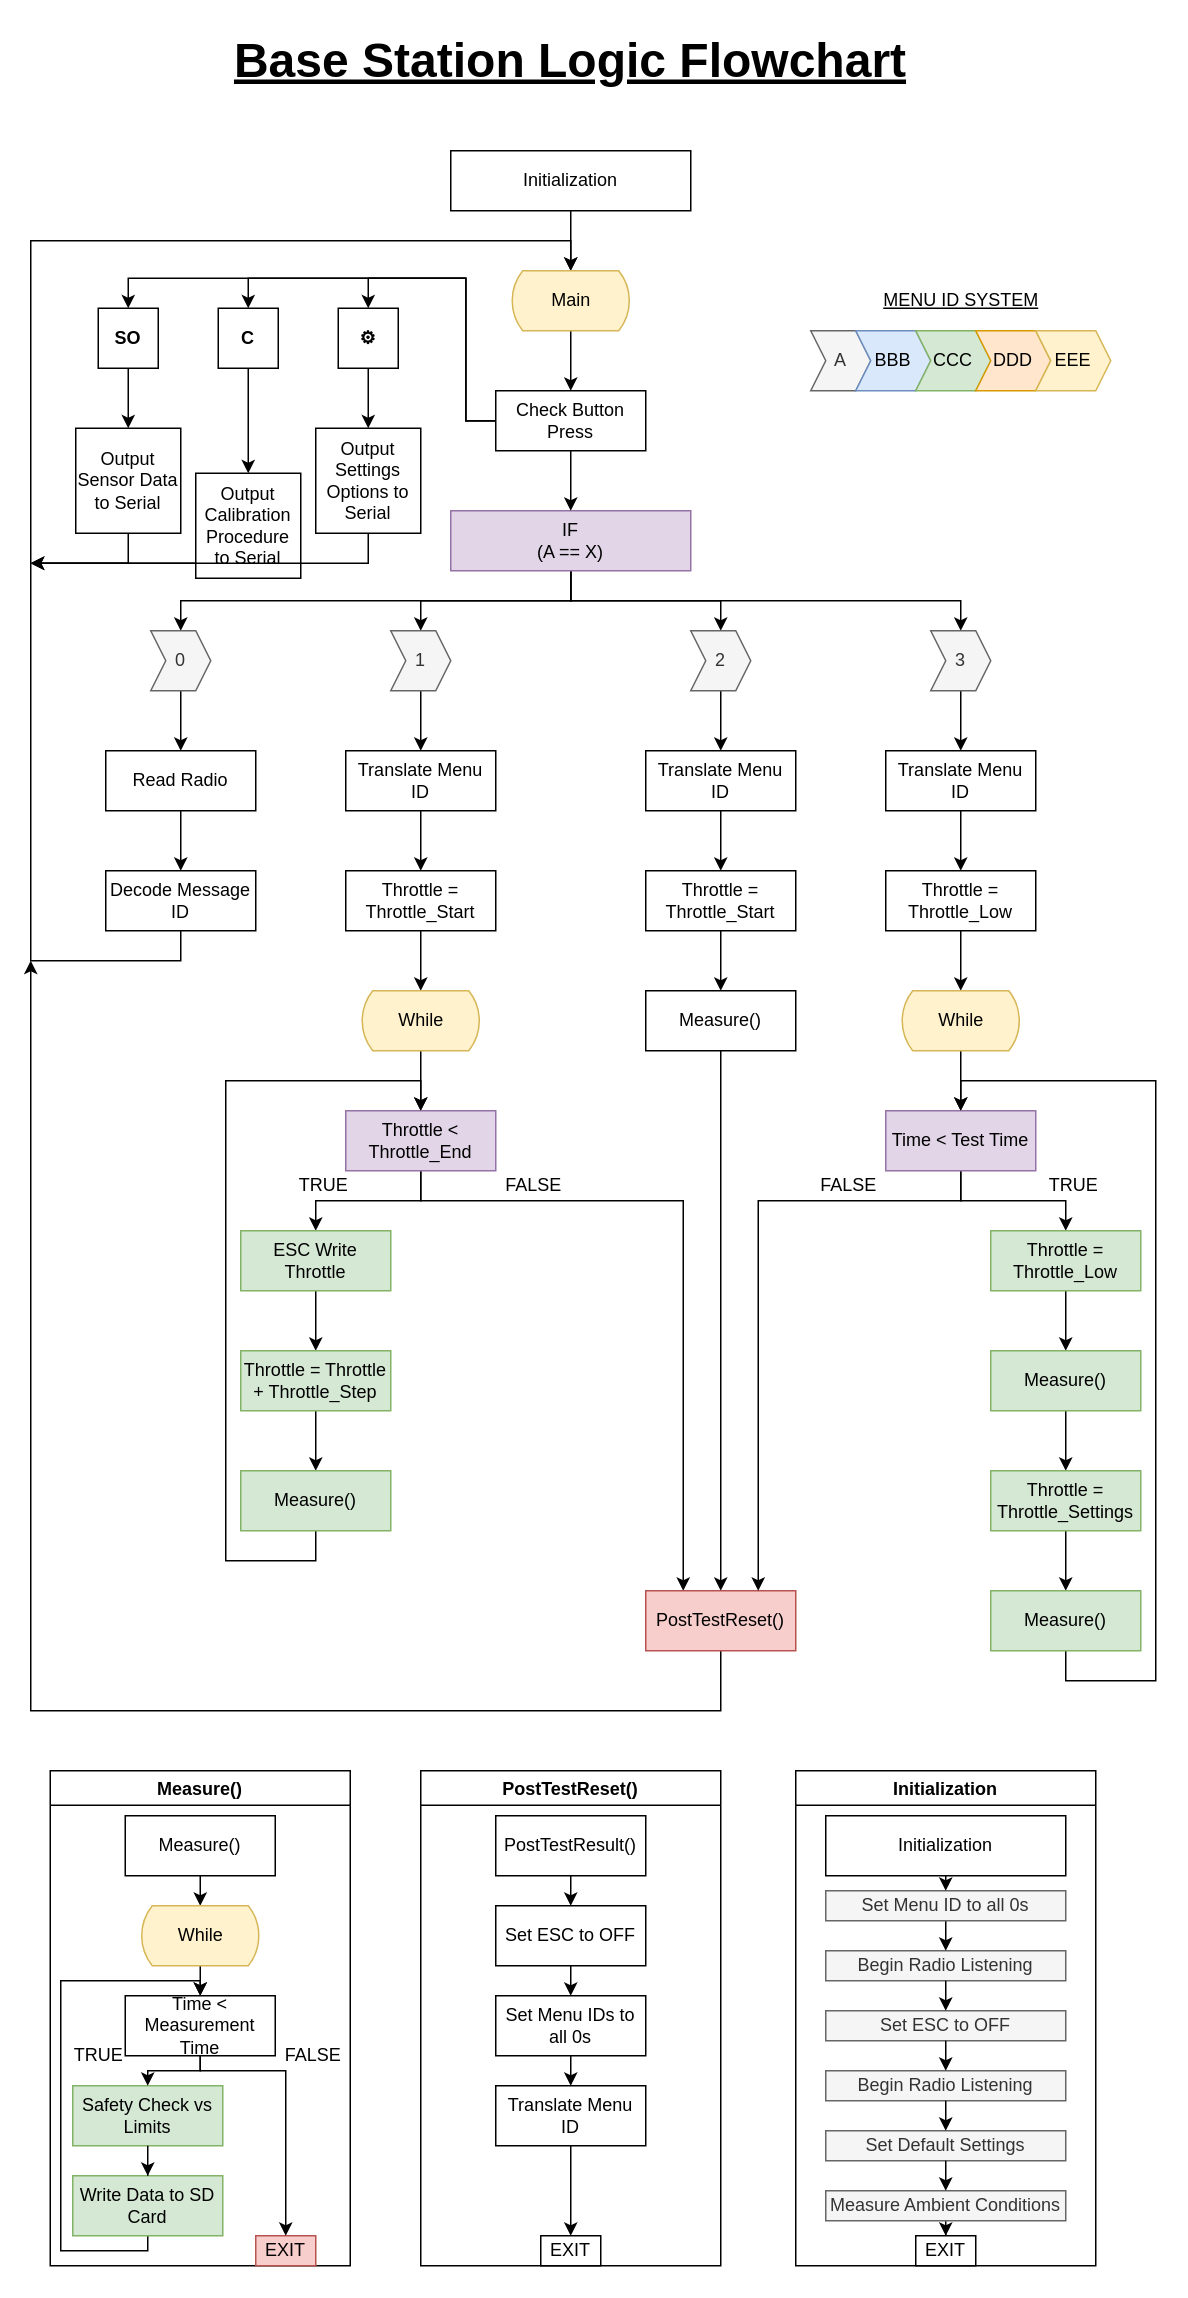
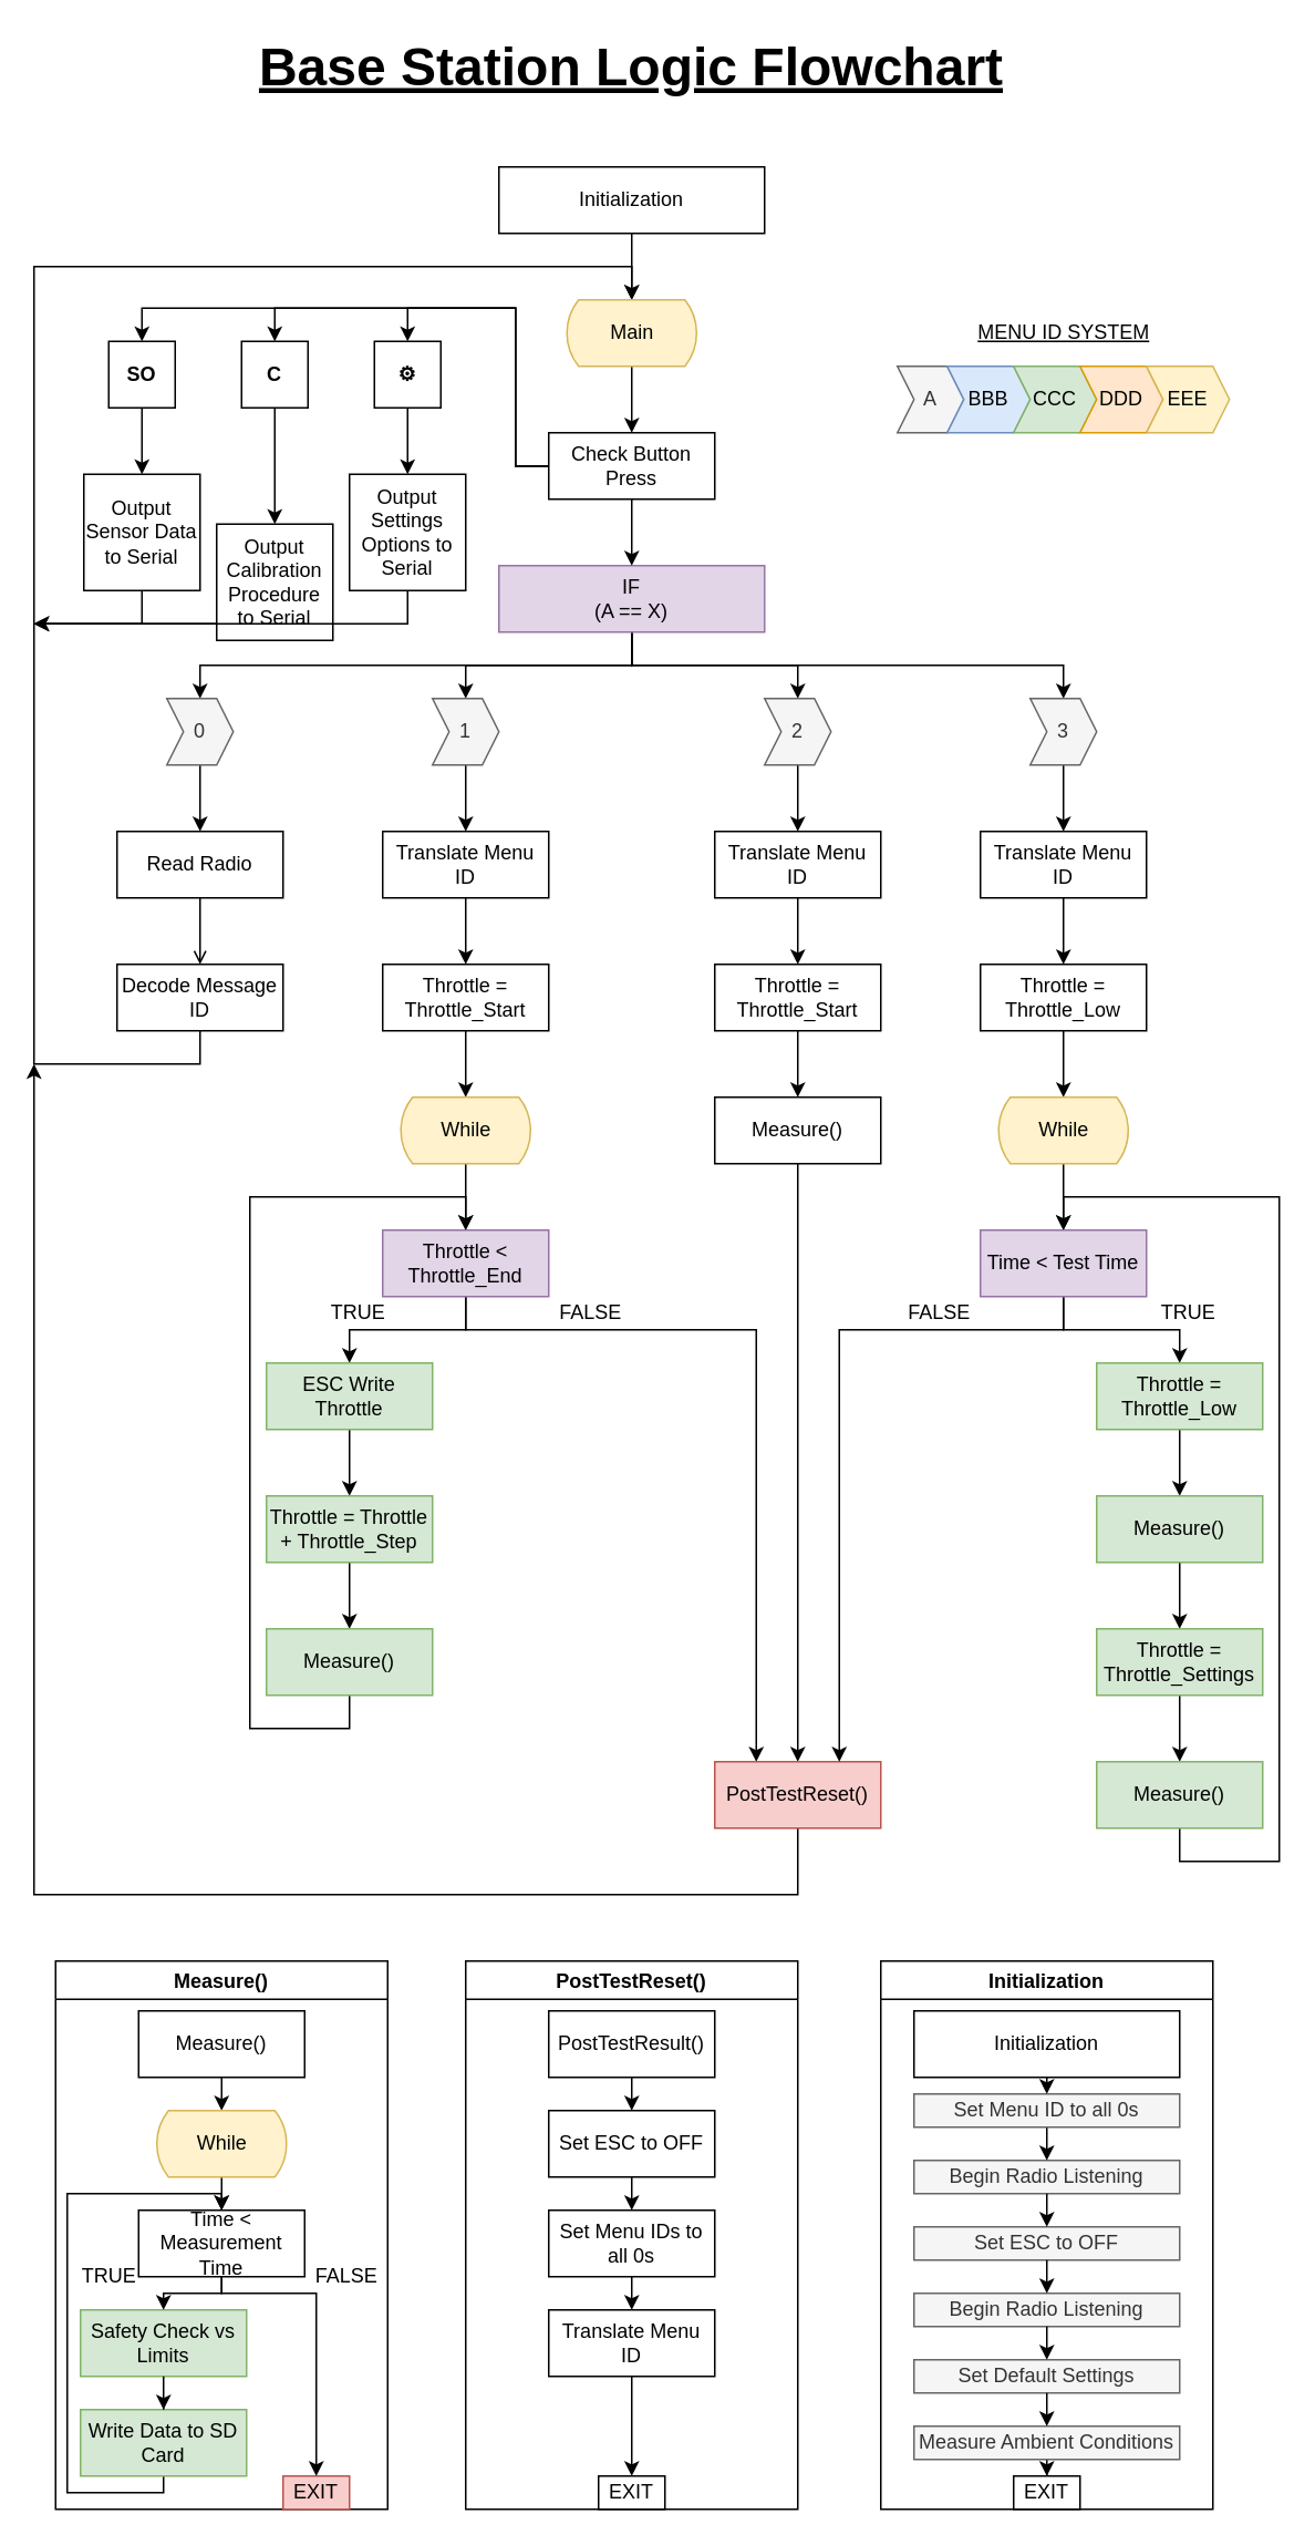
- <mxCell id="24" value="" style="edgeStyle=orthogonalEdgeStyle;rounded=0;orthogonalLoop=1;jettySize=auto;html=1;" edge="1" parent="1" source="25" target="27"><mxGeometry relative="1" as="geometry" /></mxCell>
+ <mxCell id="24" value="" style="edgeStyle=orthogonalEdgeStyle;rounded=0;orthogonalLoop=1;jettySize=auto;html=1;endArrow=open;" edge="1" parent="1" source="25" target="27"><mxGeometry relative="1" as="geometry" /></mxCell>
